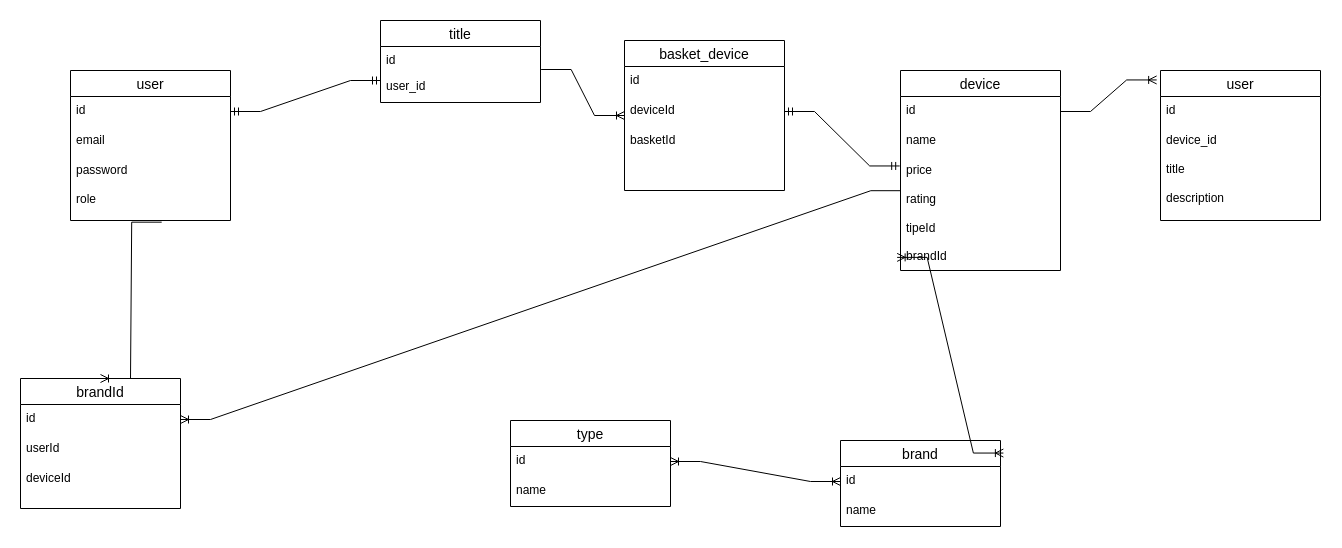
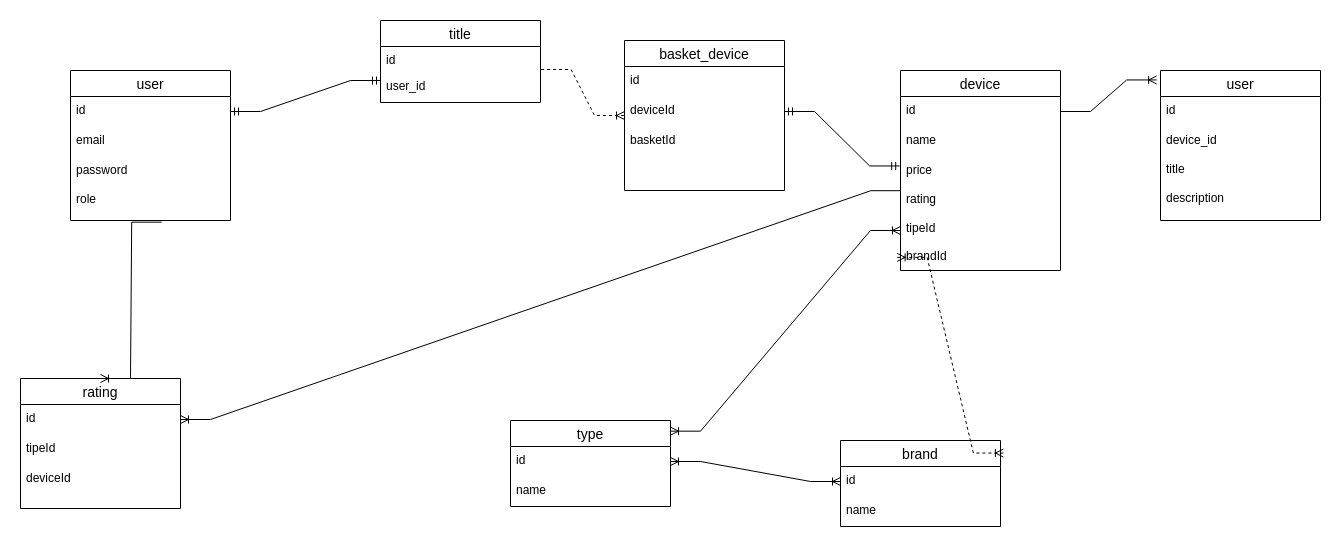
- <mxCell id="31" value="" style="edgeStyle=entityRelationEdgeStyle;fontSize=12;html=1;endArrow=ERoneToMany;rounded=0;exitX=1.004;exitY=-0.1;exitDx=0;exitDy=0;exitPerimeter=0;entryX=0;entryY=0.5;entryDx=0;entryDy=0;" edge="1" parent="1" source="8" target="27"><mxGeometry width="100" height="100" relative="1" as="geometry"><mxPoint x="400" y="410" as="sourcePoint" /><mxPoint x="500" y="310" as="targetPoint" /></mxGeometry></mxCell>
+ <mxCell id="31" value="" style="edgeStyle=entityRelationEdgeStyle;fontSize=12;html=1;endArrow=ERoneToMany;rounded=0;exitX=1.004;exitY=-0.1;exitDx=0;exitDy=0;exitPerimeter=0;entryX=0;entryY=0.5;entryDx=0;entryDy=0;dashed=1;" edge="1" parent="1" source="8" target="27"><mxGeometry width="100" height="100" relative="1" as="geometry"><mxPoint x="400" y="410" as="sourcePoint" /><mxPoint x="500" y="310" as="targetPoint" /></mxGeometry></mxCell>
+ <mxCell id="20" value="" style="edgeStyle=entityRelationEdgeStyle;fontSize=12;html=1;endArrow=ERoneToMany;startArrow=ERoneToMany;rounded=0;exitX=1;exitY=0.124;exitDx=0;exitDy=0;entryX=0;entryY=0.649;entryDx=0;entryDy=0;entryPerimeter=0;exitPerimeter=0;" edge="1" parent="1" source="14" target="13"><mxGeometry width="100" height="100" relative="1" as="geometry"><mxPoint x="680" y="380" as="sourcePoint" /><mxPoint x="780" y="280" as="targetPoint" /></mxGeometry></mxCell>
- <mxCell id="21" value="" style="edgeStyle=entityRelationEdgeStyle;fontSize=12;html=1;endArrow=ERoneToMany;startArrow=ERoneToMany;rounded=0;entryX=-0.021;entryY=0.885;entryDx=0;entryDy=0;entryPerimeter=0;exitX=1.018;exitY=0.146;exitDx=0;exitDy=0;exitPerimeter=0;" edge="1" parent="1" source="17" target="13"><mxGeometry width="100" height="100" relative="1" as="geometry"><mxPoint x="970" y="410" as="sourcePoint" /><mxPoint x="550" y="380" as="targetPoint" /></mxGeometry></mxCell>
+ <mxCell id="21" value="" style="edgeStyle=entityRelationEdgeStyle;fontSize=12;html=1;endArrow=ERoneToMany;startArrow=ERoneToMany;rounded=0;entryX=-0.021;entryY=0.885;entryDx=0;entryDy=0;entryPerimeter=0;exitX=1.018;exitY=0.146;exitDx=0;exitDy=0;exitPerimeter=0;dashed=1;" edge="1" parent="1" source="17" target="13"><mxGeometry width="100" height="100" relative="1" as="geometry"><mxPoint x="970" y="410" as="sourcePoint" /><mxPoint x="550" y="380" as="targetPoint" /></mxGeometry></mxCell>
- <mxCell id="33" value="brandId" style="swimlane;fontStyle=0;childLayout=stackLayout;horizontal=1;startSize=26;horizontalStack=0;resizeParent=1;resizeParentMax=0;resizeLast=0;collapsible=1;marginBottom=0;align=center;fontSize=14;" vertex="1" parent="1"><mxGeometry x="20" y="378" width="160" height="130" as="geometry" /></mxCell>
+ <mxCell id="33" value="rating" style="swimlane;fontStyle=0;childLayout=stackLayout;horizontal=1;startSize=26;horizontalStack=0;resizeParent=1;resizeParentMax=0;resizeLast=0;collapsible=1;marginBottom=0;align=center;fontSize=14;" vertex="1" parent="1"><mxGeometry x="20" y="378" width="160" height="130" as="geometry" /></mxCell>
- <mxCell id="35" value="userId" style="text;strokeColor=none;fillColor=none;spacingLeft=4;spacingRight=4;overflow=hidden;rotatable=0;points=[[0,0.5],[1,0.5]];portConstraint=eastwest;fontSize=12;whiteSpace=wrap;html=1;" vertex="1" parent="33"><mxGeometry y="56" width="160" height="30" as="geometry" /></mxCell>
+ <mxCell id="35" value="tipeId" style="text;strokeColor=none;fillColor=none;spacingLeft=4;spacingRight=4;overflow=hidden;rotatable=0;points=[[0,0.5],[1,0.5]];portConstraint=eastwest;fontSize=12;whiteSpace=wrap;html=1;" vertex="1" parent="33"><mxGeometry y="56" width="160" height="30" as="geometry" /></mxCell>
